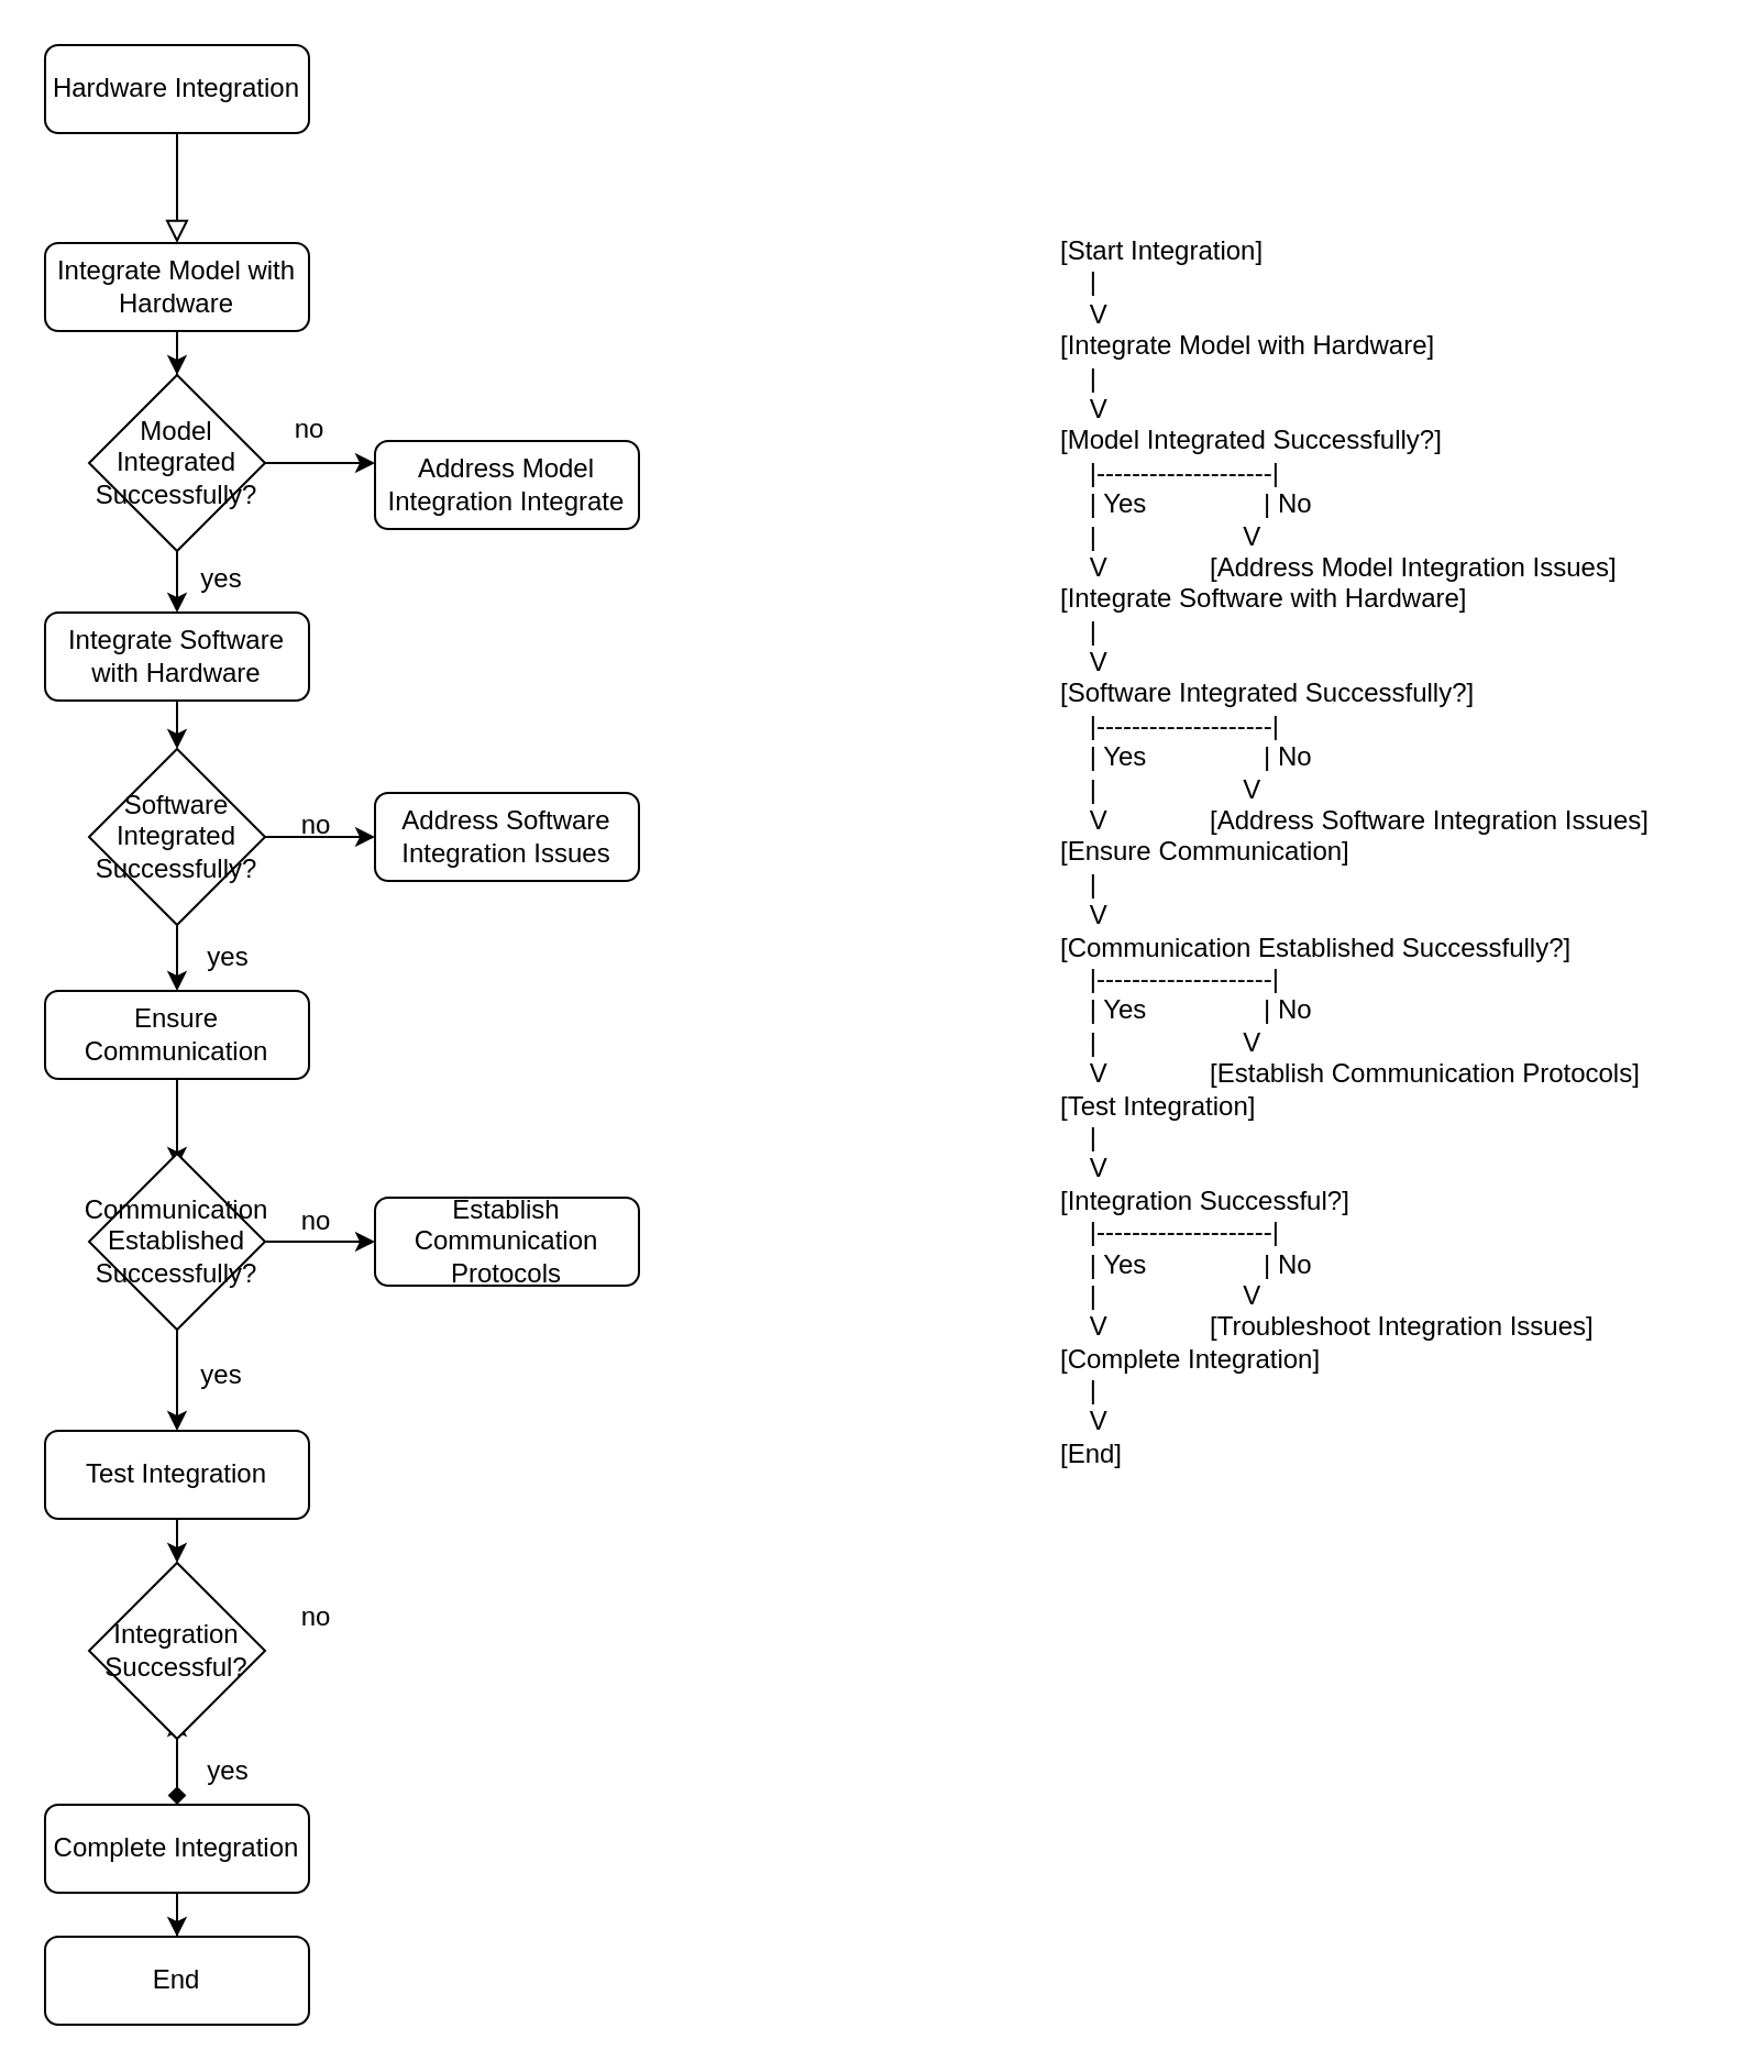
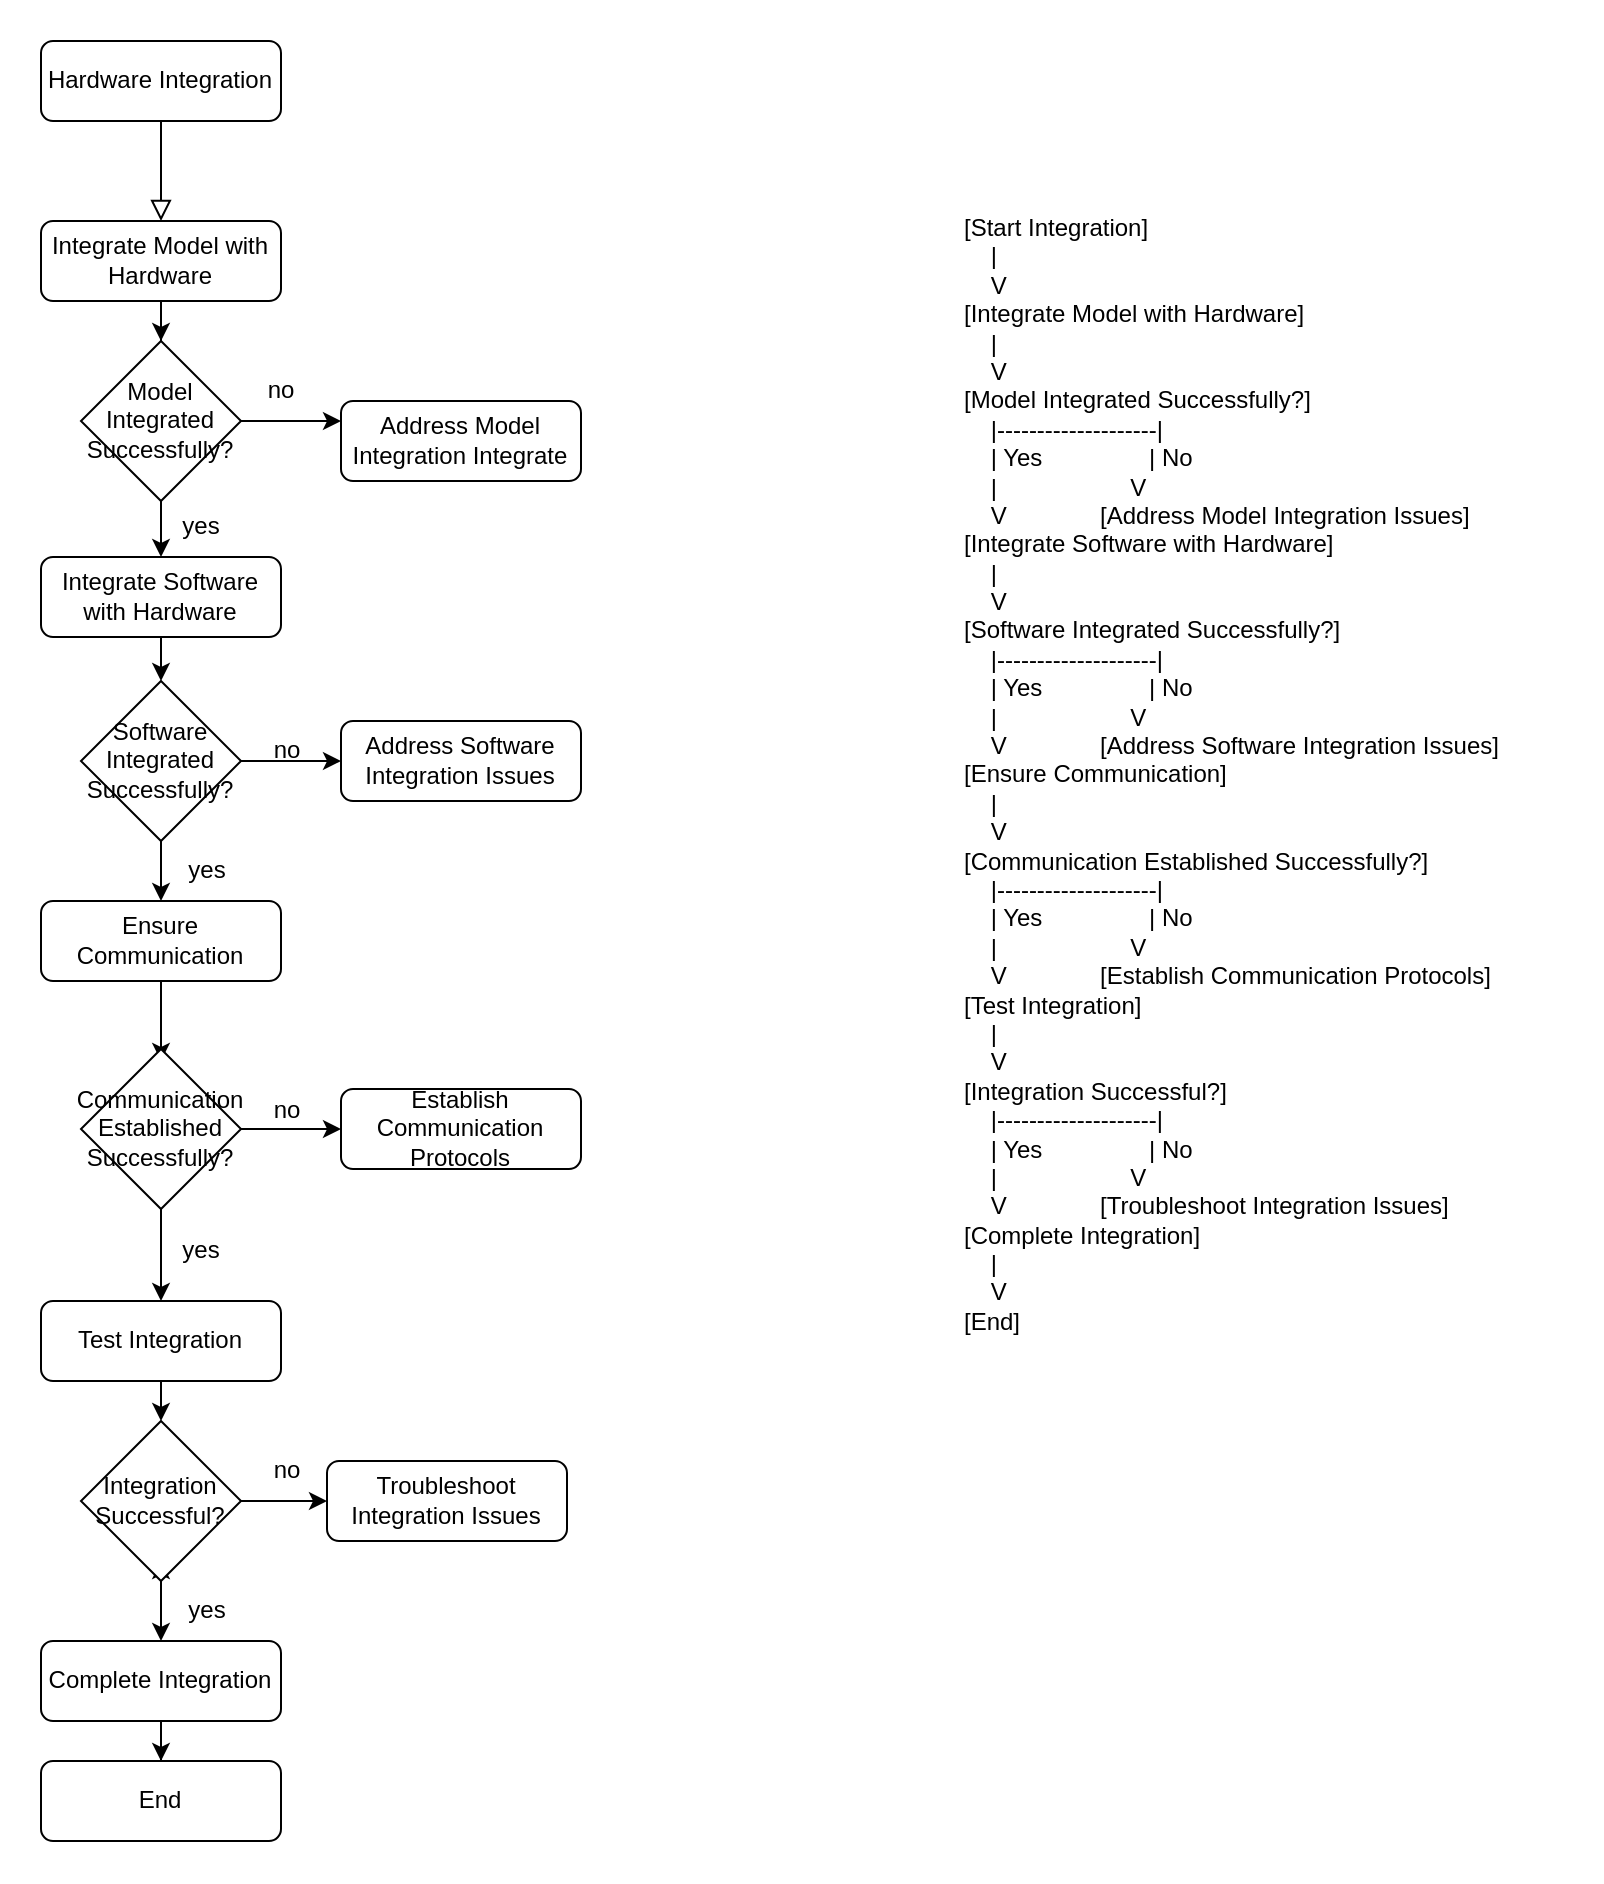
+ <mxCell id="28" style="edgeStyle=orthogonalEdgeStyle;rounded=0;orthogonalLoop=1;jettySize=auto;html=1;exitX=1;exitY=0.5;exitDx=0;exitDy=0;entryX=0;entryY=0.5;entryDx=0;entryDy=0;" edge="1" parent="1" source="32" target="33"><mxGeometry relative="1" as="geometry" /></mxCell>
+ <mxCell id="33" value="Troubleshoot Integration Issues" style="rounded=1;whiteSpace=wrap;html=1;fontSize=12;glass=0;strokeWidth=1;shadow=0;" vertex="1" parent="1"><mxGeometry x="163" y="730" width="120" height="40" as="geometry" /></mxCell>
- <mxCell id="31" style="edgeStyle=orthogonalEdgeStyle;rounded=0;orthogonalLoop=1;jettySize=auto;html=1;exitX=0.5;exitY=1;exitDx=0;exitDy=0;entryX=0.5;entryY=0;entryDx=0;entryDy=0;endArrow=diamond;" edge="1" parent="1" source="32" target="35"><mxGeometry relative="1" as="geometry" /></mxCell>
+ <mxCell id="31" style="edgeStyle=orthogonalEdgeStyle;rounded=0;orthogonalLoop=1;jettySize=auto;html=1;exitX=0.5;exitY=1;exitDx=0;exitDy=0;entryX=0.5;entryY=0;entryDx=0;entryDy=0;" edge="1" parent="1" source="32" target="35"><mxGeometry relative="1" as="geometry" /></mxCell>
